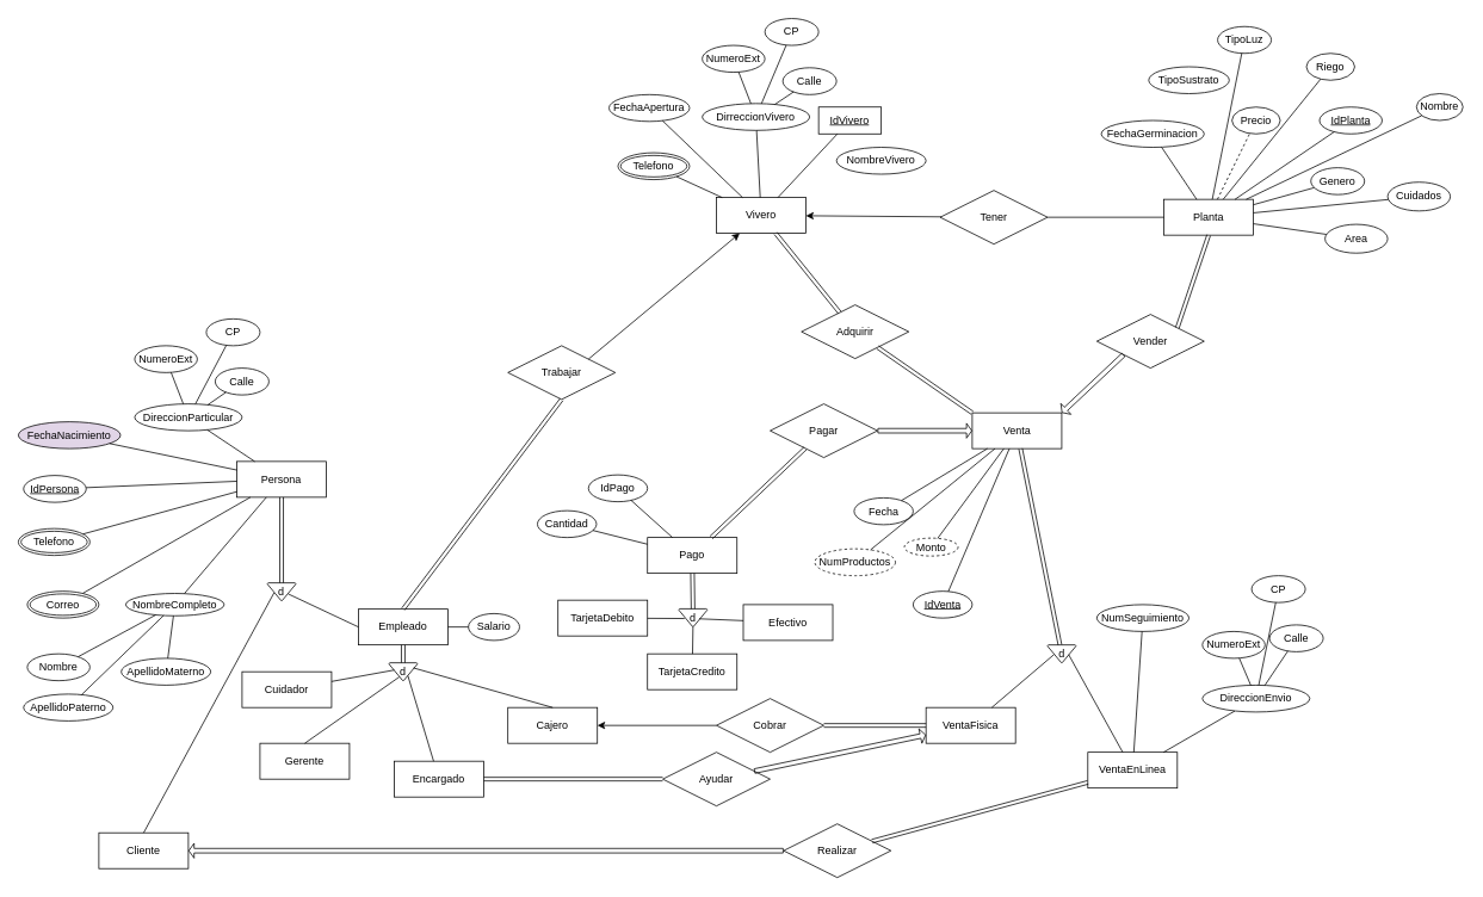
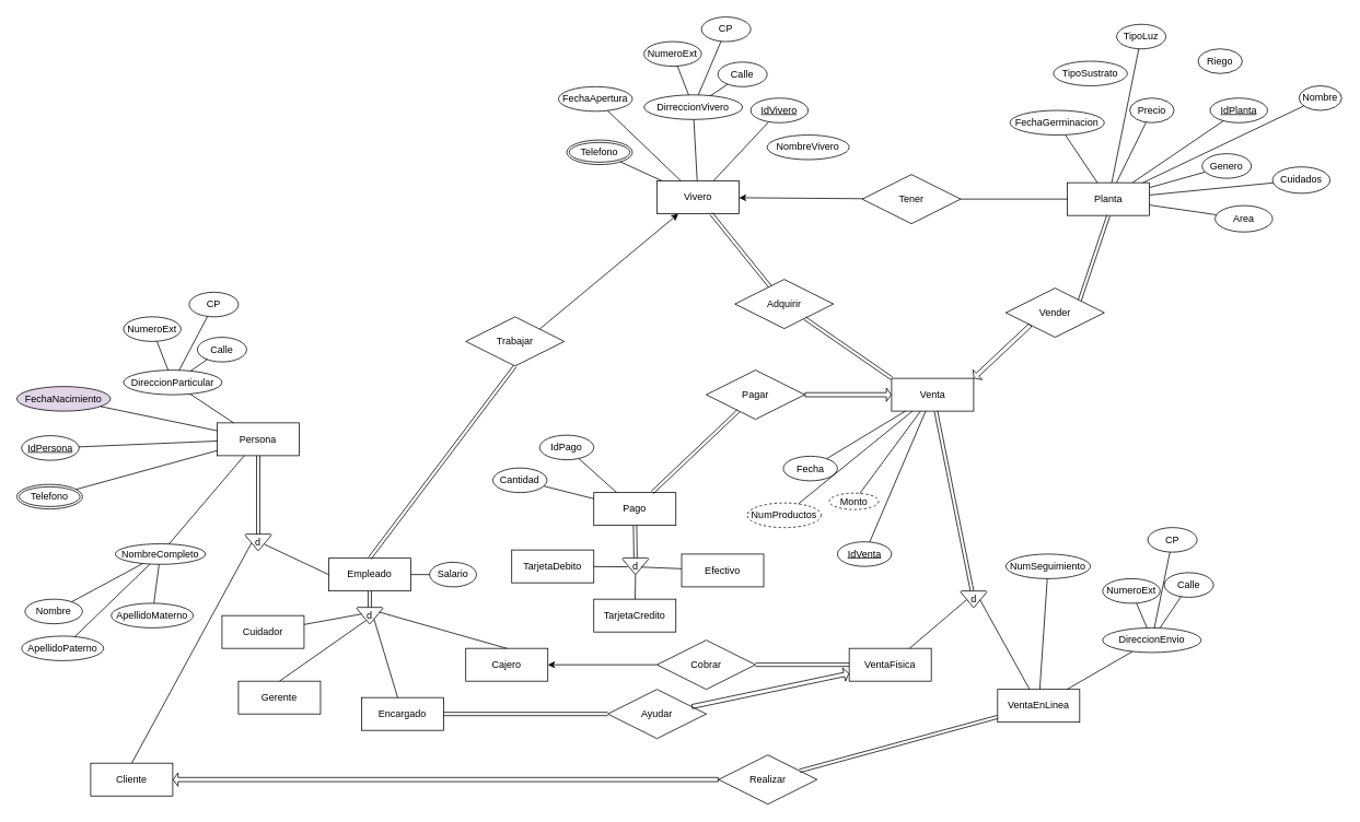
- <mxCell id="54" value="&lt;u&gt;IdVivero&lt;/u&gt;" style="whiteSpace=wrap;html=1;align=center;rounded=0;" vertex="1" parent="1"><mxGeometry x="914.17" y="118.92" width="70" height="30" as="geometry" /></mxCell>
+ <mxCell id="54" value="&lt;u&gt;IdVivero&lt;/u&gt;" style="ellipse;whiteSpace=wrap;html=1;align=center;" vertex="1" parent="1"><mxGeometry x="914.17" y="118.92" width="70" height="30" as="geometry" /></mxCell>
- <mxCell id="79" value="" style="endArrow=none;html=1;rounded=0;" edge="1" parent="1" source="5" target="69"><mxGeometry relative="1" as="geometry"><mxPoint x="1364.442" y="232.08" as="sourcePoint" /><mxPoint x="1368.909" y="211.97" as="targetPoint" /></mxGeometry></mxCell>
- <mxCell id="78" value="" style="endArrow=none;html=1;rounded=0;dashed=1;" edge="1" parent="1" source="5" target="71"><mxGeometry relative="1" as="geometry"><mxPoint x="1369.17" y="68.564" as="sourcePoint" /><mxPoint x="1410.32" y="70.056" as="targetPoint" /></mxGeometry></mxCell>
+ <mxCell id="78" value="" style="endArrow=none;html=1;rounded=0;" edge="1" parent="1" source="5" target="71"><mxGeometry relative="1" as="geometry"><mxPoint x="1369.17" y="68.564" as="sourcePoint" /><mxPoint x="1410.32" y="70.056" as="targetPoint" /></mxGeometry></mxCell>
- <mxCell id="39" value="" style="endArrow=none;html=1;rounded=0;" edge="1" parent="1" source="2" target="38"><mxGeometry relative="1" as="geometry"><mxPoint x="240" y="542.141" as="sourcePoint" /><mxPoint x="292.388" y="522.739" as="targetPoint" /></mxGeometry></mxCell>
- <mxCell id="38" value="Correo" style="ellipse;shape=doubleEllipse;margin=3;whiteSpace=wrap;html=1;align=center;" vertex="1" parent="1"><mxGeometry x="30" y="660" width="80" height="30" as="geometry" /></mxCell>
